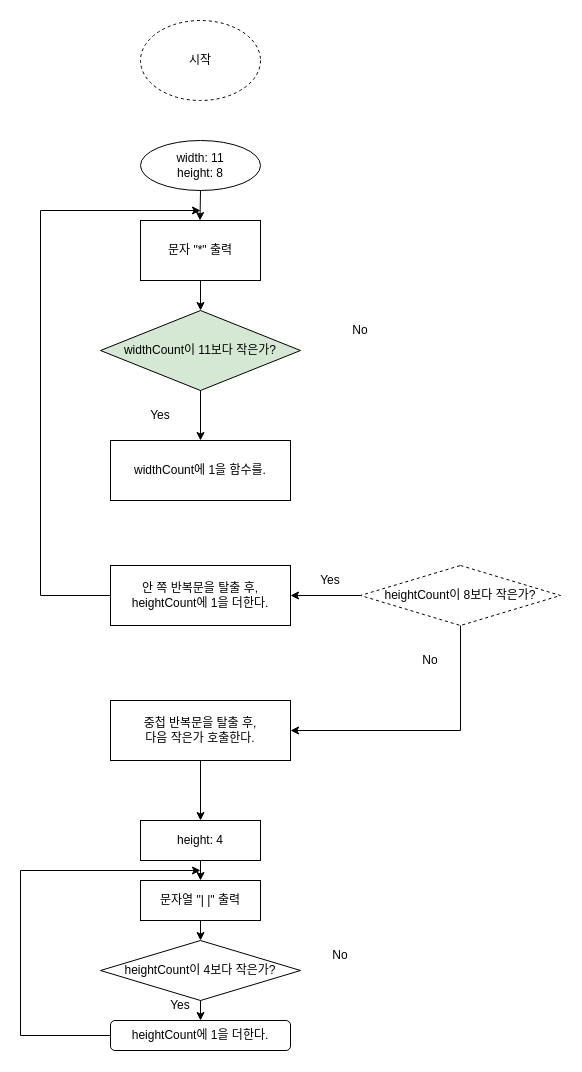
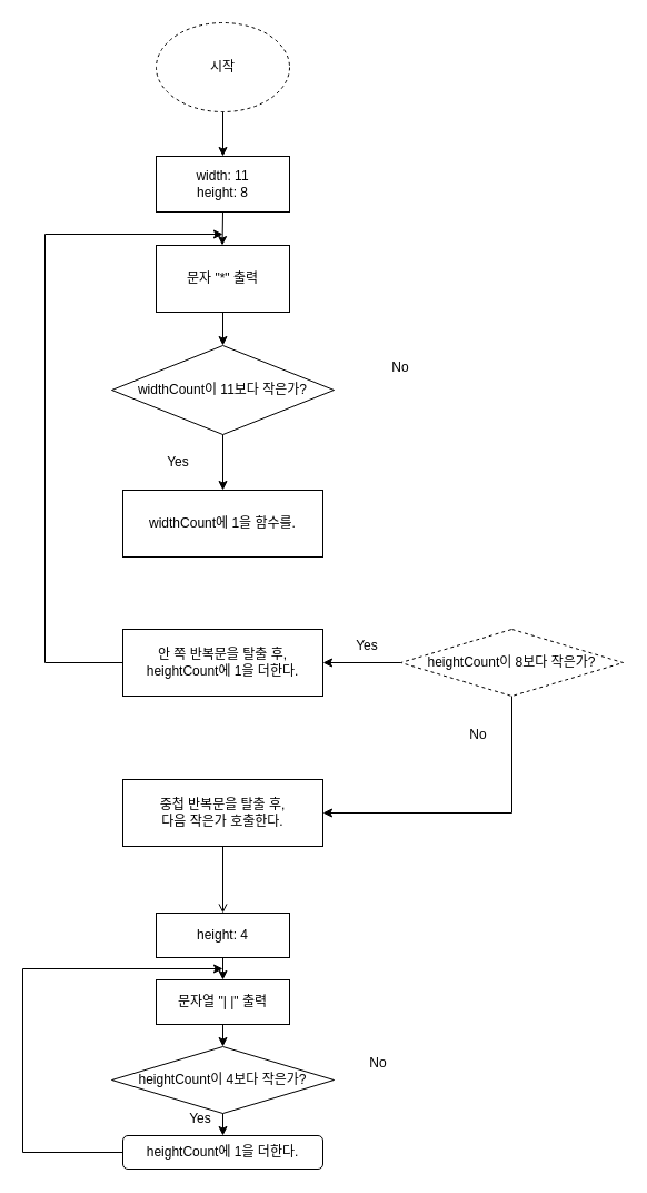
+ <mxCell id="4" value="" style="endArrow=classic;html=1;rounded=0;exitX=0.5;exitY=1;exitDx=0;exitDy=0;entryX=0.5;entryY=0;entryDx=0;entryDy=0;" edge="1" parent="1" source="2" target="3"><mxGeometry width="50" height="50" relative="1" as="geometry"><mxPoint x="200" y="150" as="sourcePoint" /><mxPoint x="250" y="100" as="targetPoint" /></mxGeometry></mxCell>
- <mxCell id="3" value="width: 11&lt;br&gt;height: 8" style="ellipse;whiteSpace=wrap;html=1;" vertex="1" parent="1"><mxGeometry x="140" y="140" width="120" height="50" as="geometry" /></mxCell>
+ <mxCell id="3" value="width: 11&lt;br&gt;height: 8" style="rounded=0;whiteSpace=wrap;html=1;" vertex="1" parent="1"><mxGeometry x="140" y="140" width="120" height="50" as="geometry" /></mxCell>
- <mxCell id="7" value="widthCount이 11보다 작은가?" style="rhombus;whiteSpace=wrap;html=1;fillColor=#d5e8d4;" vertex="1" parent="1"><mxGeometry x="100" y="310" width="200" height="80" as="geometry" /></mxCell>
+ <mxCell id="7" value="widthCount이 11보다 작은가?" style="rhombus;whiteSpace=wrap;html=1;" vertex="1" parent="1"><mxGeometry x="100" y="310" width="200" height="80" as="geometry" /></mxCell>
- <mxCell id="22" value="" style="endArrow=classic;html=1;rounded=0;exitX=0.5;exitY=1;exitDx=0;exitDy=0;entryX=0.5;entryY=0;entryDx=0;entryDy=0;" edge="1" parent="1" source="18" target="20"><mxGeometry width="50" height="50" relative="1" as="geometry"><mxPoint x="190" y="810" as="sourcePoint" /><mxPoint x="240" y="760" as="targetPoint" /></mxGeometry></mxCell>
+ <mxCell id="22" value="" style="endArrow=open;html=1;rounded=0;exitX=0.5;exitY=1;exitDx=0;exitDy=0;entryX=0.5;entryY=0;entryDx=0;entryDy=0;" edge="1" parent="1" source="18" target="20"><mxGeometry width="50" height="50" relative="1" as="geometry"><mxPoint x="190" y="810" as="sourcePoint" /><mxPoint x="240" y="760" as="targetPoint" /></mxGeometry></mxCell>
